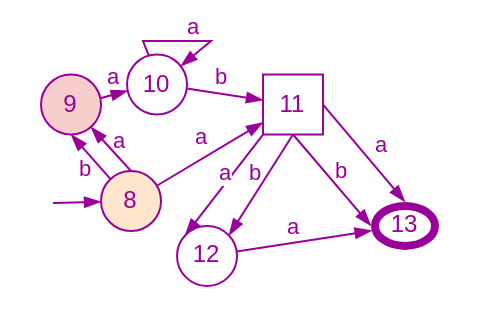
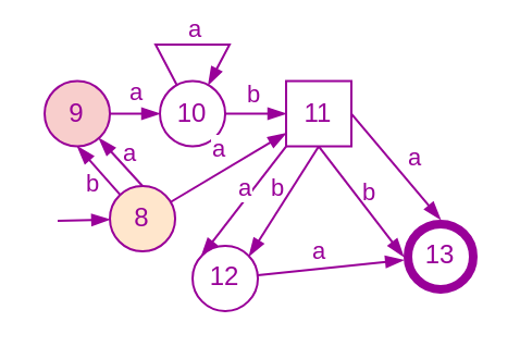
- <mxCell id="12" value="10" style="ellipse;whiteSpace=wrap;html=1;fontColor=#990099;strokeColor=#990099;" parent="1" vertex="1"><mxGeometry x="63.01" y="26.76" width="30" height="30" as="geometry" /></mxCell>
+ <mxCell id="12" value="10" style="ellipse;whiteSpace=wrap;html=1;fontColor=#990099;strokeColor=#990099;" parent="1" vertex="1"><mxGeometry x="73.01" y="36.76" width="30" height="30" as="geometry" /></mxCell>
- <mxCell id="27" value="13" style="ellipse;whiteSpace=wrap;html=1;fontColor=#990099;strokeColor=#990099;strokeWidth=4;perimeterSpacing=2;" parent="1" vertex="1"><mxGeometry x="187" y="102.45" width="30" height="20" as="geometry" /></mxCell>
+ <mxCell id="27" value="13" style="ellipse;whiteSpace=wrap;html=1;fontColor=#990099;strokeColor=#990099;strokeWidth=4;perimeterSpacing=2;" parent="1" vertex="1"><mxGeometry x="187" y="102.45" width="30" height="30" as="geometry" /></mxCell>
